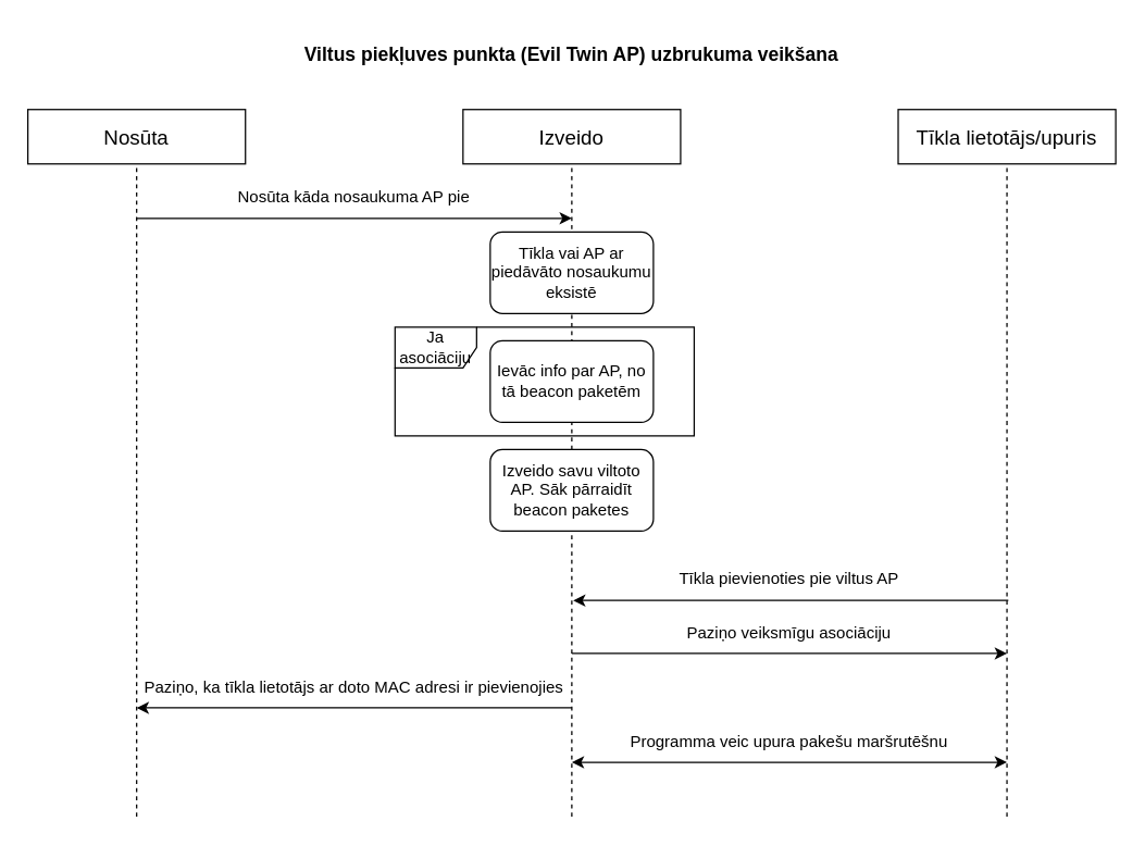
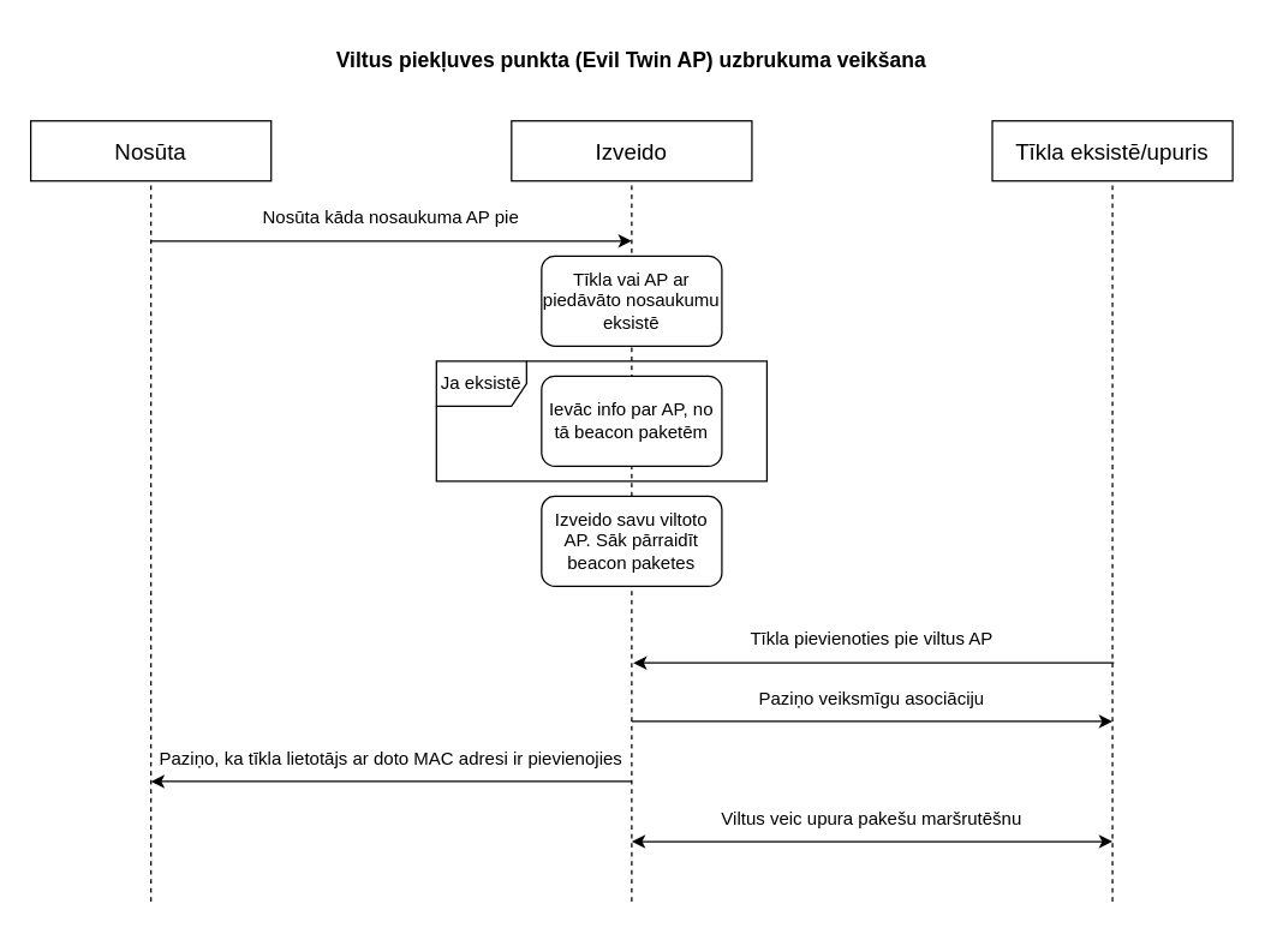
- <mxCell id="7" value="&lt;font style=&quot;font-size: 15px;&quot;&gt;Tīkla lietotājs/upuris&lt;/font&gt;" style="text;html=1;align=center;verticalAlign=middle;whiteSpace=wrap;rounded=0;" vertex="1" parent="1"><mxGeometry x="660" y="80" width="160" height="40" as="geometry" /></mxCell>
+ <mxCell id="7" value="&lt;font style=&quot;font-size: 15px;&quot;&gt;Tīkla eksistē/upuris&lt;/font&gt;" style="text;html=1;align=center;verticalAlign=middle;whiteSpace=wrap;rounded=0;" vertex="1" parent="1"><mxGeometry x="660" y="80" width="160" height="40" as="geometry" /></mxCell>
- <mxCell id="24" value="Ja asociāciju" style="shape=umlFrame;whiteSpace=wrap;html=1;pointerEvents=0;" vertex="1" parent="1"><mxGeometry x="290" y="240" width="220" height="80" as="geometry" /></mxCell>
+ <mxCell id="24" value="Ja eksistē" style="shape=umlFrame;whiteSpace=wrap;html=1;pointerEvents=0;" vertex="1" parent="1"><mxGeometry x="290" y="240" width="220" height="80" as="geometry" /></mxCell>
- <mxCell id="19" value="Programma veic upura pakešu maršrutēšnu" style="text;html=1;align=center;verticalAlign=middle;whiteSpace=wrap;rounded=0;" vertex="1" parent="1"><mxGeometry x="420" y="530" width="320" height="30" as="geometry" /></mxCell>
+ <mxCell id="19" value="Viltus veic upura pakešu maršrutēšnu" style="text;html=1;align=center;verticalAlign=middle;whiteSpace=wrap;rounded=0;" vertex="1" parent="1"><mxGeometry x="420" y="530" width="320" height="30" as="geometry" /></mxCell>
